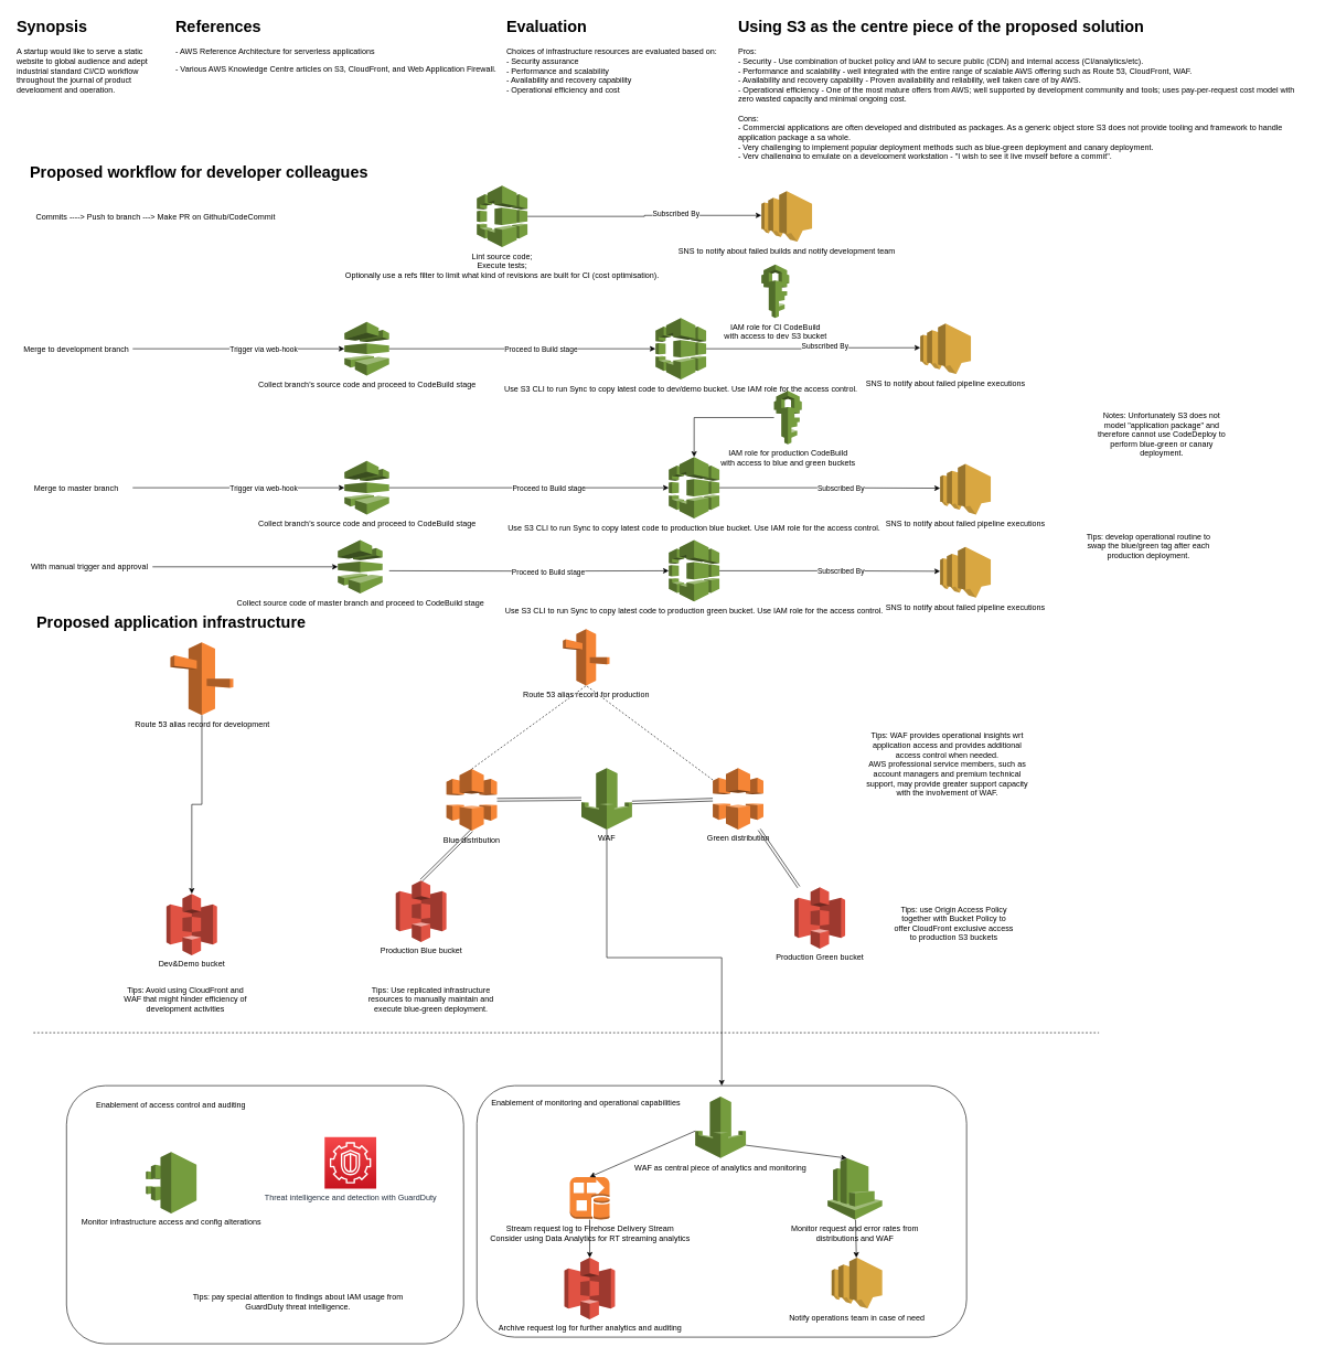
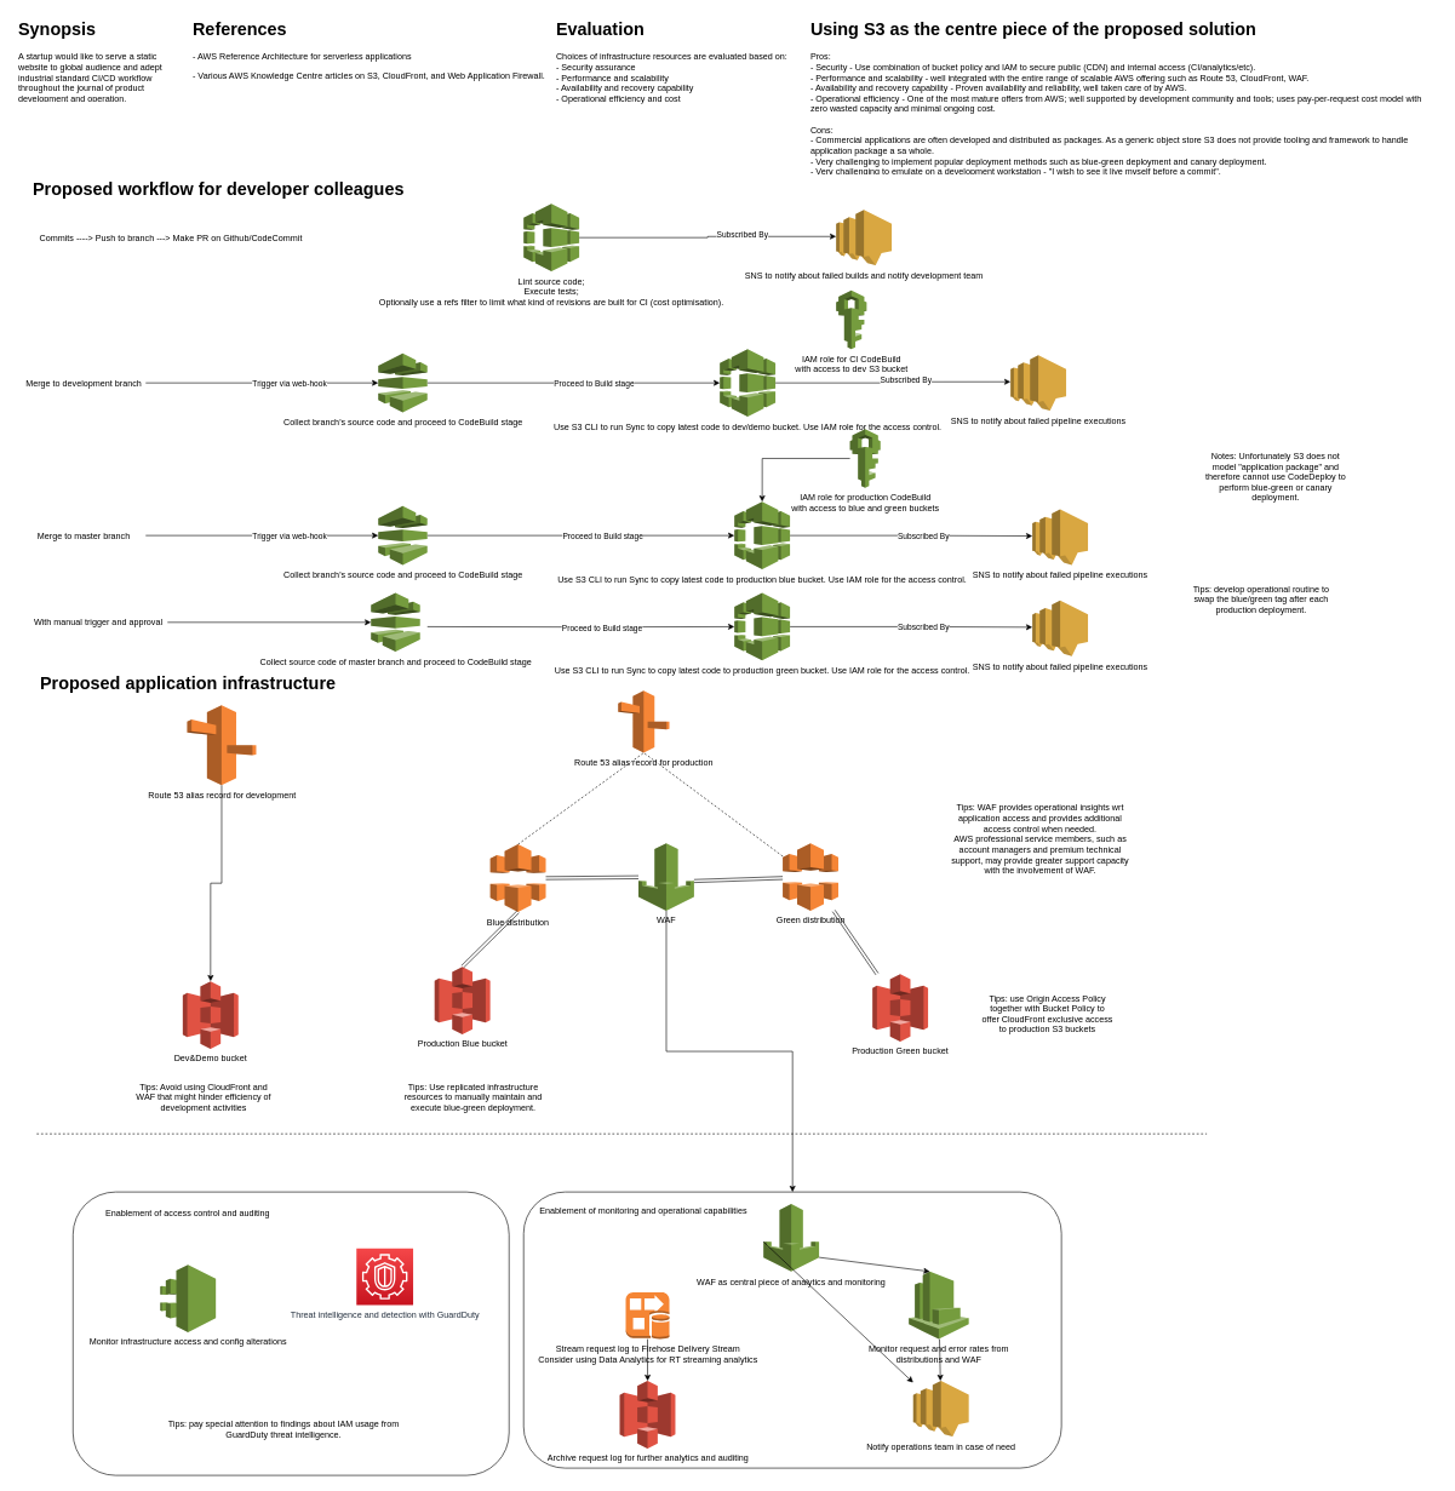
- <mxCell id="83" value="" style="endArrow=classic;html=1;entryX=0.5;entryY=0;entryDx=0;entryDy=0;entryPerimeter=0;exitX=0;exitY=0.56;exitDx=0;exitDy=0;exitPerimeter=0;" edge="1" parent="1" source="77" target="80"><mxGeometry width="50" height="50" relative="1" as="geometry"><mxPoint x="920" y="1820" as="sourcePoint" /><mxPoint x="970" y="1770" as="targetPoint" /></mxGeometry></mxCell>
+ <mxCell id="83" value="" style="endArrow=classic;html=1;exitX=0;exitY=0.56;exitDx=0;exitDy=0;exitPerimeter=0;" edge="1" parent="1" source="77" target="67"><mxGeometry width="50" height="50" relative="1" as="geometry"><mxPoint x="920" y="1820" as="sourcePoint" /><mxPoint x="970" y="1770" as="targetPoint" /></mxGeometry></mxCell>
- <mxCell id="71" value="Tips: pay special attention to findings about IAM usage from GuardDuty threat intelligence." style="text;html=1;strokeColor=none;fillColor=none;align=center;verticalAlign=middle;whiteSpace=wrap;rounded=0;" parent="1" vertex="1"><mxGeometry x="260" y="1939.5" width="380" height="53.5" as="geometry" /></mxCell>
+ <mxCell id="71" value="Tips: pay special attention to findings about IAM usage from GuardDuty threat intelligence." style="text;html=1;strokeColor=none;fillColor=none;align=center;verticalAlign=middle;whiteSpace=wrap;rounded=0;" parent="1" vertex="1"><mxGeometry x="200" y="1939.5" width="380" height="53.5" as="geometry" /></mxCell>
